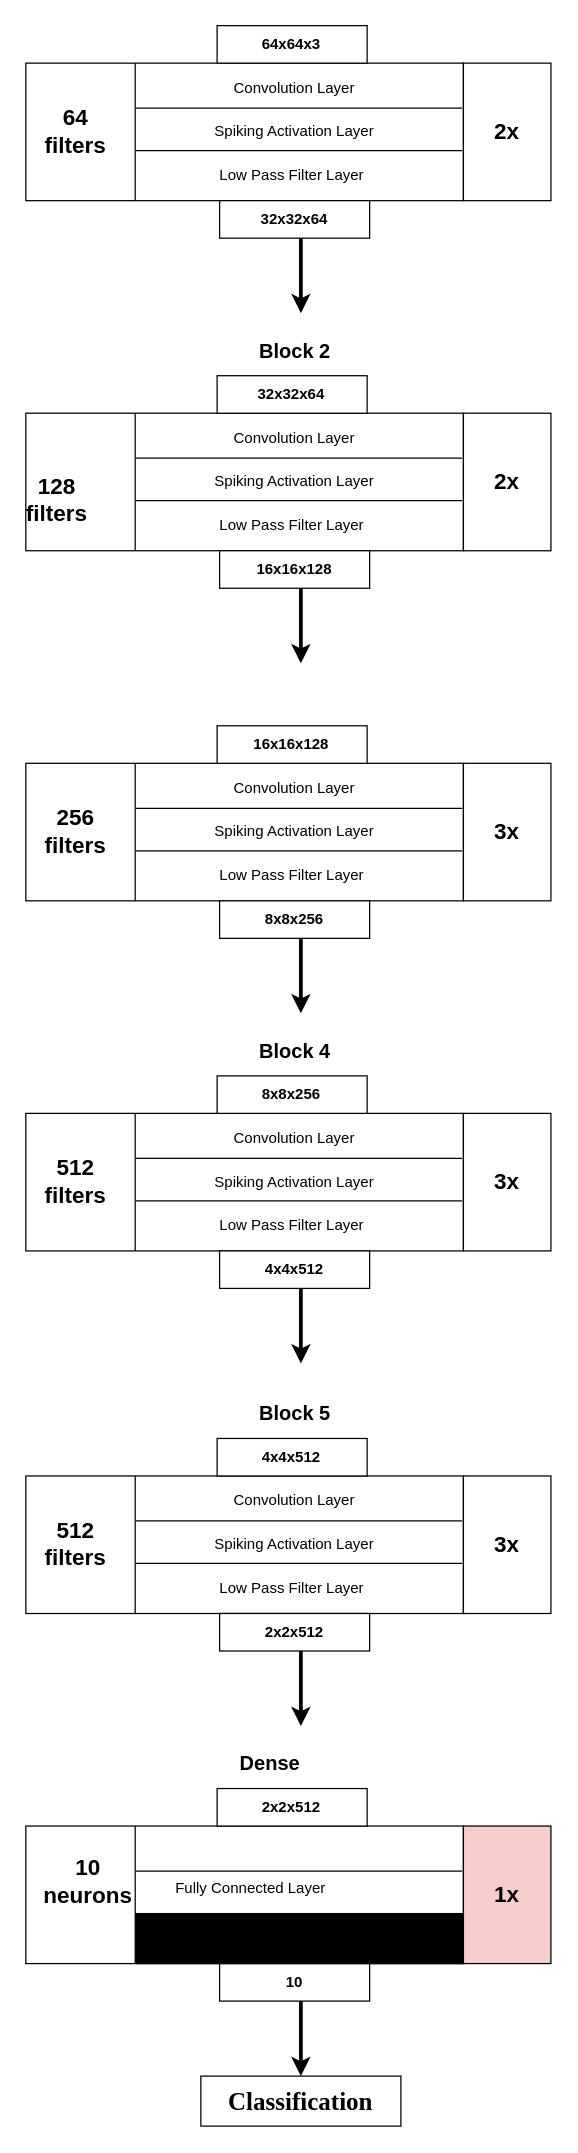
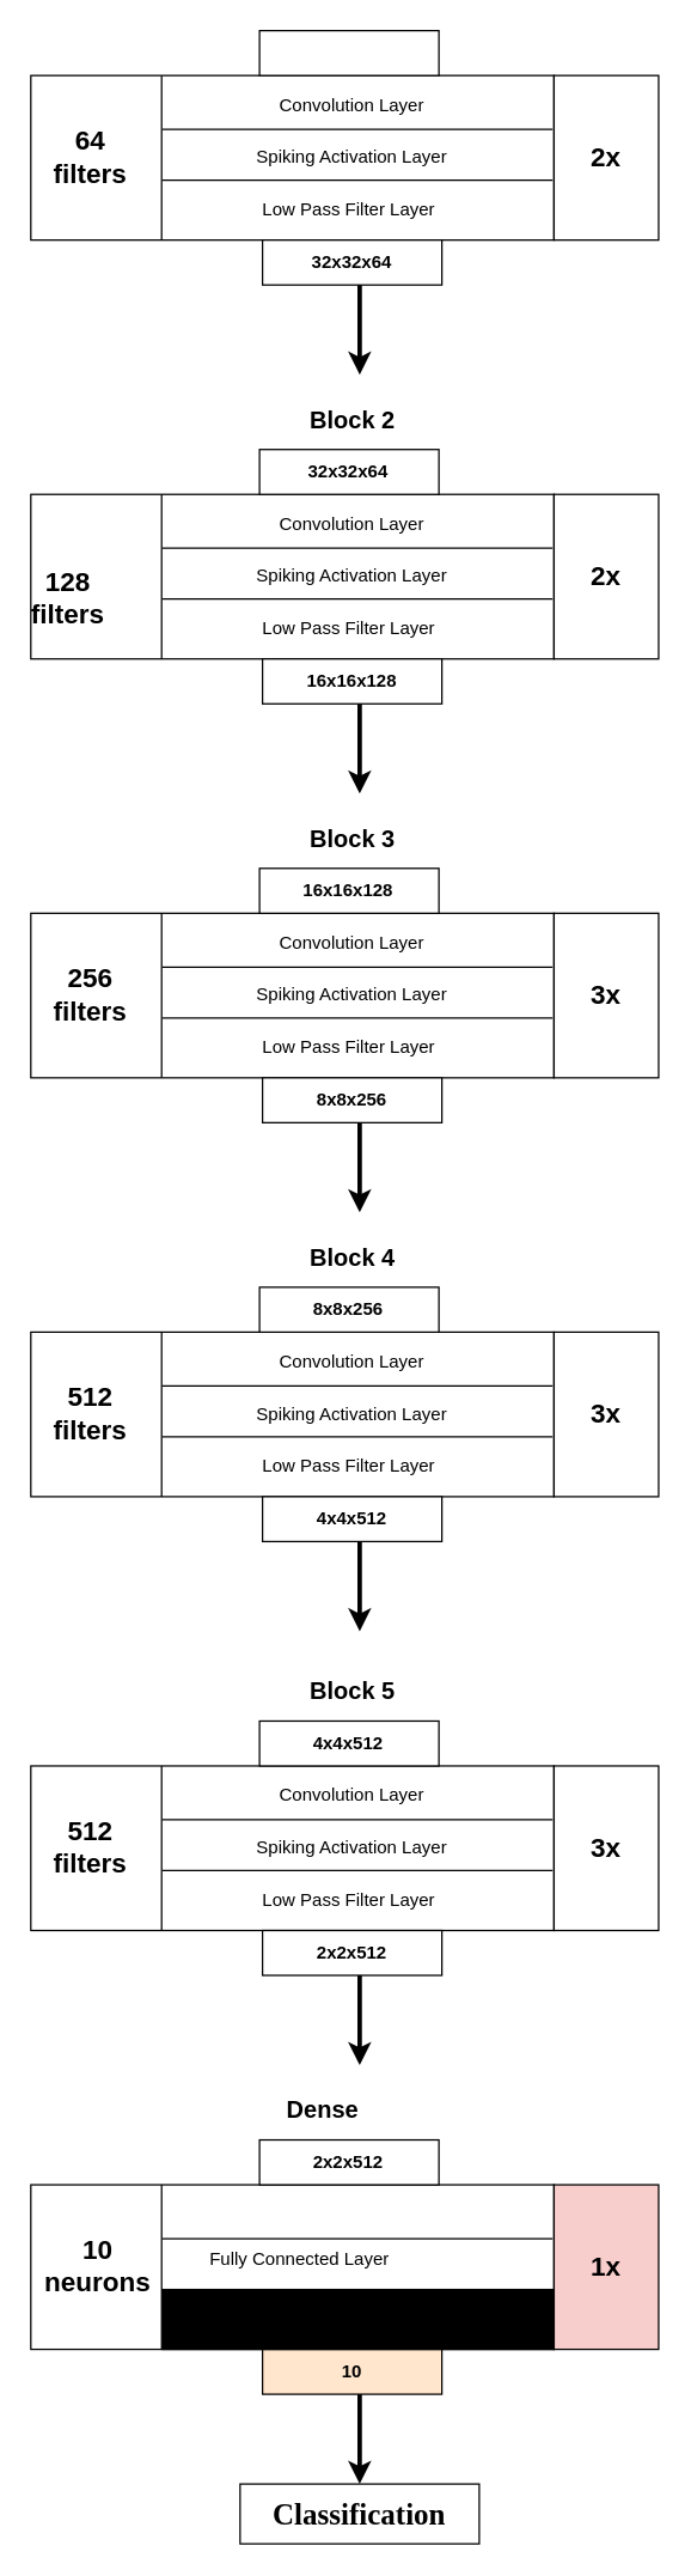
- <mxCell id="12" value="&lt;div style=&quot;text-align: left&quot;&gt;&lt;span&gt;64x64x3&lt;/span&gt;&lt;/div&gt;" style="text;html=1;strokeColor=none;fillColor=none;align=center;verticalAlign=middle;whiteSpace=wrap;rounded=0;fontStyle=1" vertex="1" parent="1"><mxGeometry x="204" y="25" width="57" height="20" as="geometry" /></mxCell>
+ <mxCell id="36" value="&lt;font style=&quot;font-size: 16px&quot;&gt;Block 3&lt;br&gt;&lt;/font&gt;" style="text;html=1;strokeColor=none;fillColor=none;align=center;verticalAlign=middle;whiteSpace=wrap;rounded=0;fontStyle=1" vertex="1" parent="1"><mxGeometry x="187.5" y="550" width="95" height="20" as="geometry" /></mxCell>
- <mxCell id="75" value="&lt;span style=&quot;font-size: 18px&quot;&gt;10 neurons&lt;br&gt;&lt;/span&gt;" style="text;html=1;strokeColor=none;fillColor=none;align=center;verticalAlign=middle;whiteSpace=wrap;rounded=0;fontStyle=1" vertex="1" parent="1"><mxGeometry x="45" y="1495" width="50" height="20" as="geometry" /></mxCell>
+ <mxCell id="75" value="&lt;span style=&quot;font-size: 18px&quot;&gt;10 neurons&lt;br&gt;&lt;/span&gt;" style="text;html=1;strokeColor=none;fillColor=none;align=center;verticalAlign=middle;whiteSpace=wrap;rounded=0;fontStyle=1" vertex="1" parent="1"><mxGeometry x="40" y="1505" width="50" height="20" as="geometry" /></mxCell>
- <mxCell id="81" value="10" style="rounded=0;whiteSpace=wrap;html=1;fontStyle=1" vertex="1" parent="1"><mxGeometry x="175" y="1570" width="120" height="30" as="geometry" /></mxCell>
+ <mxCell id="81" value="10" style="rounded=0;whiteSpace=wrap;html=1;fontStyle=1;fillColor=#ffe6cc;" vertex="1" parent="1"><mxGeometry x="175" y="1570" width="120" height="30" as="geometry" /></mxCell>
